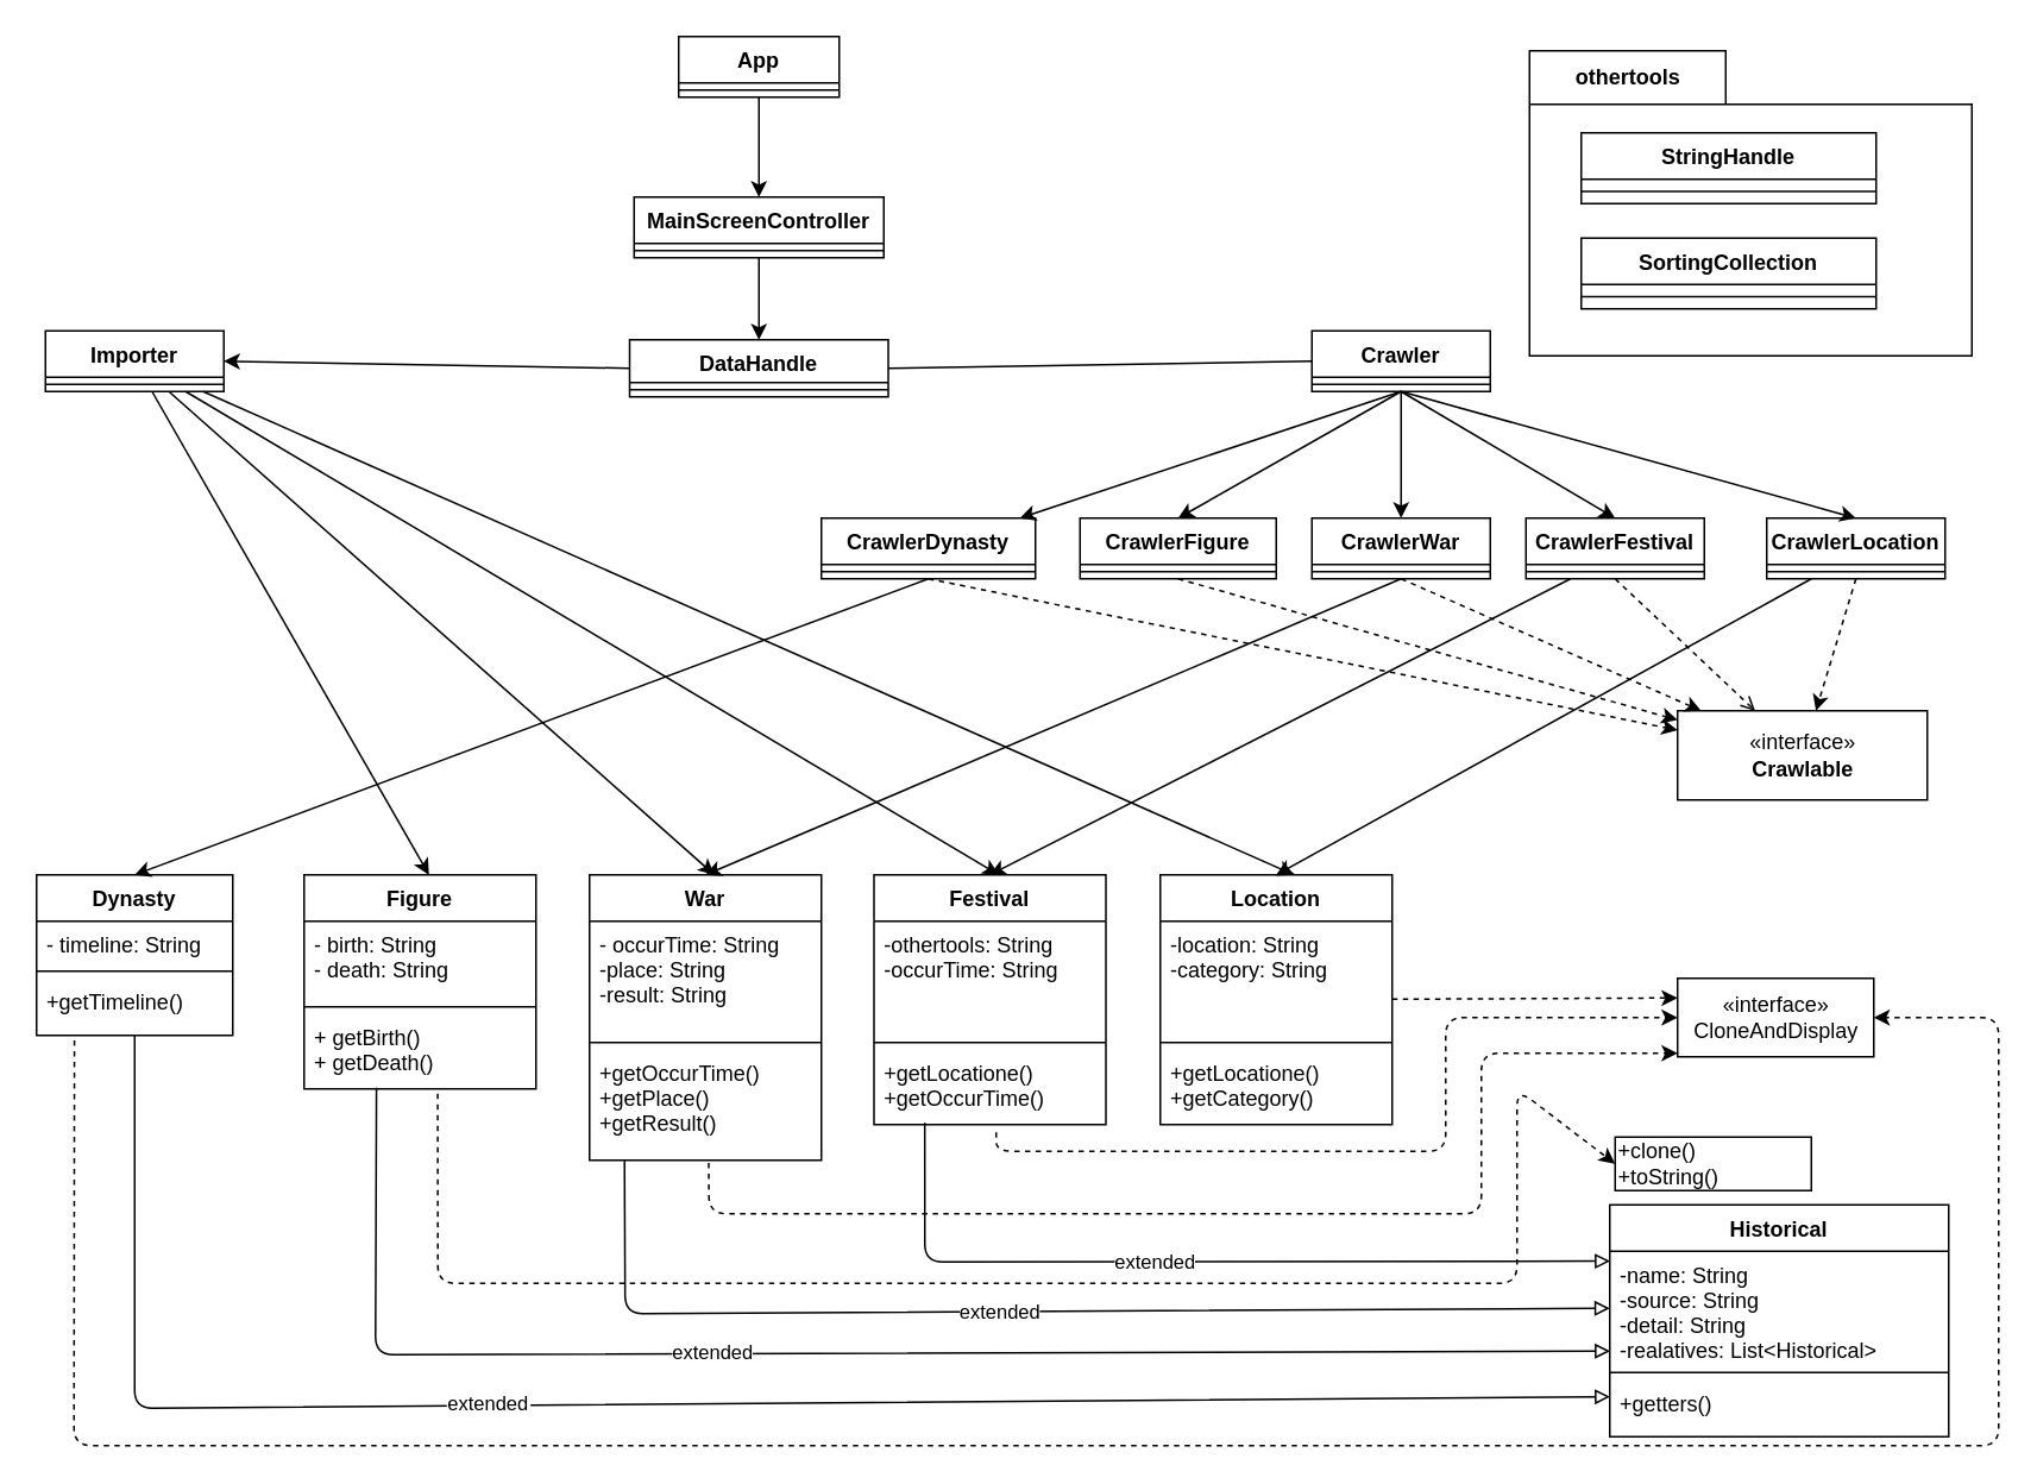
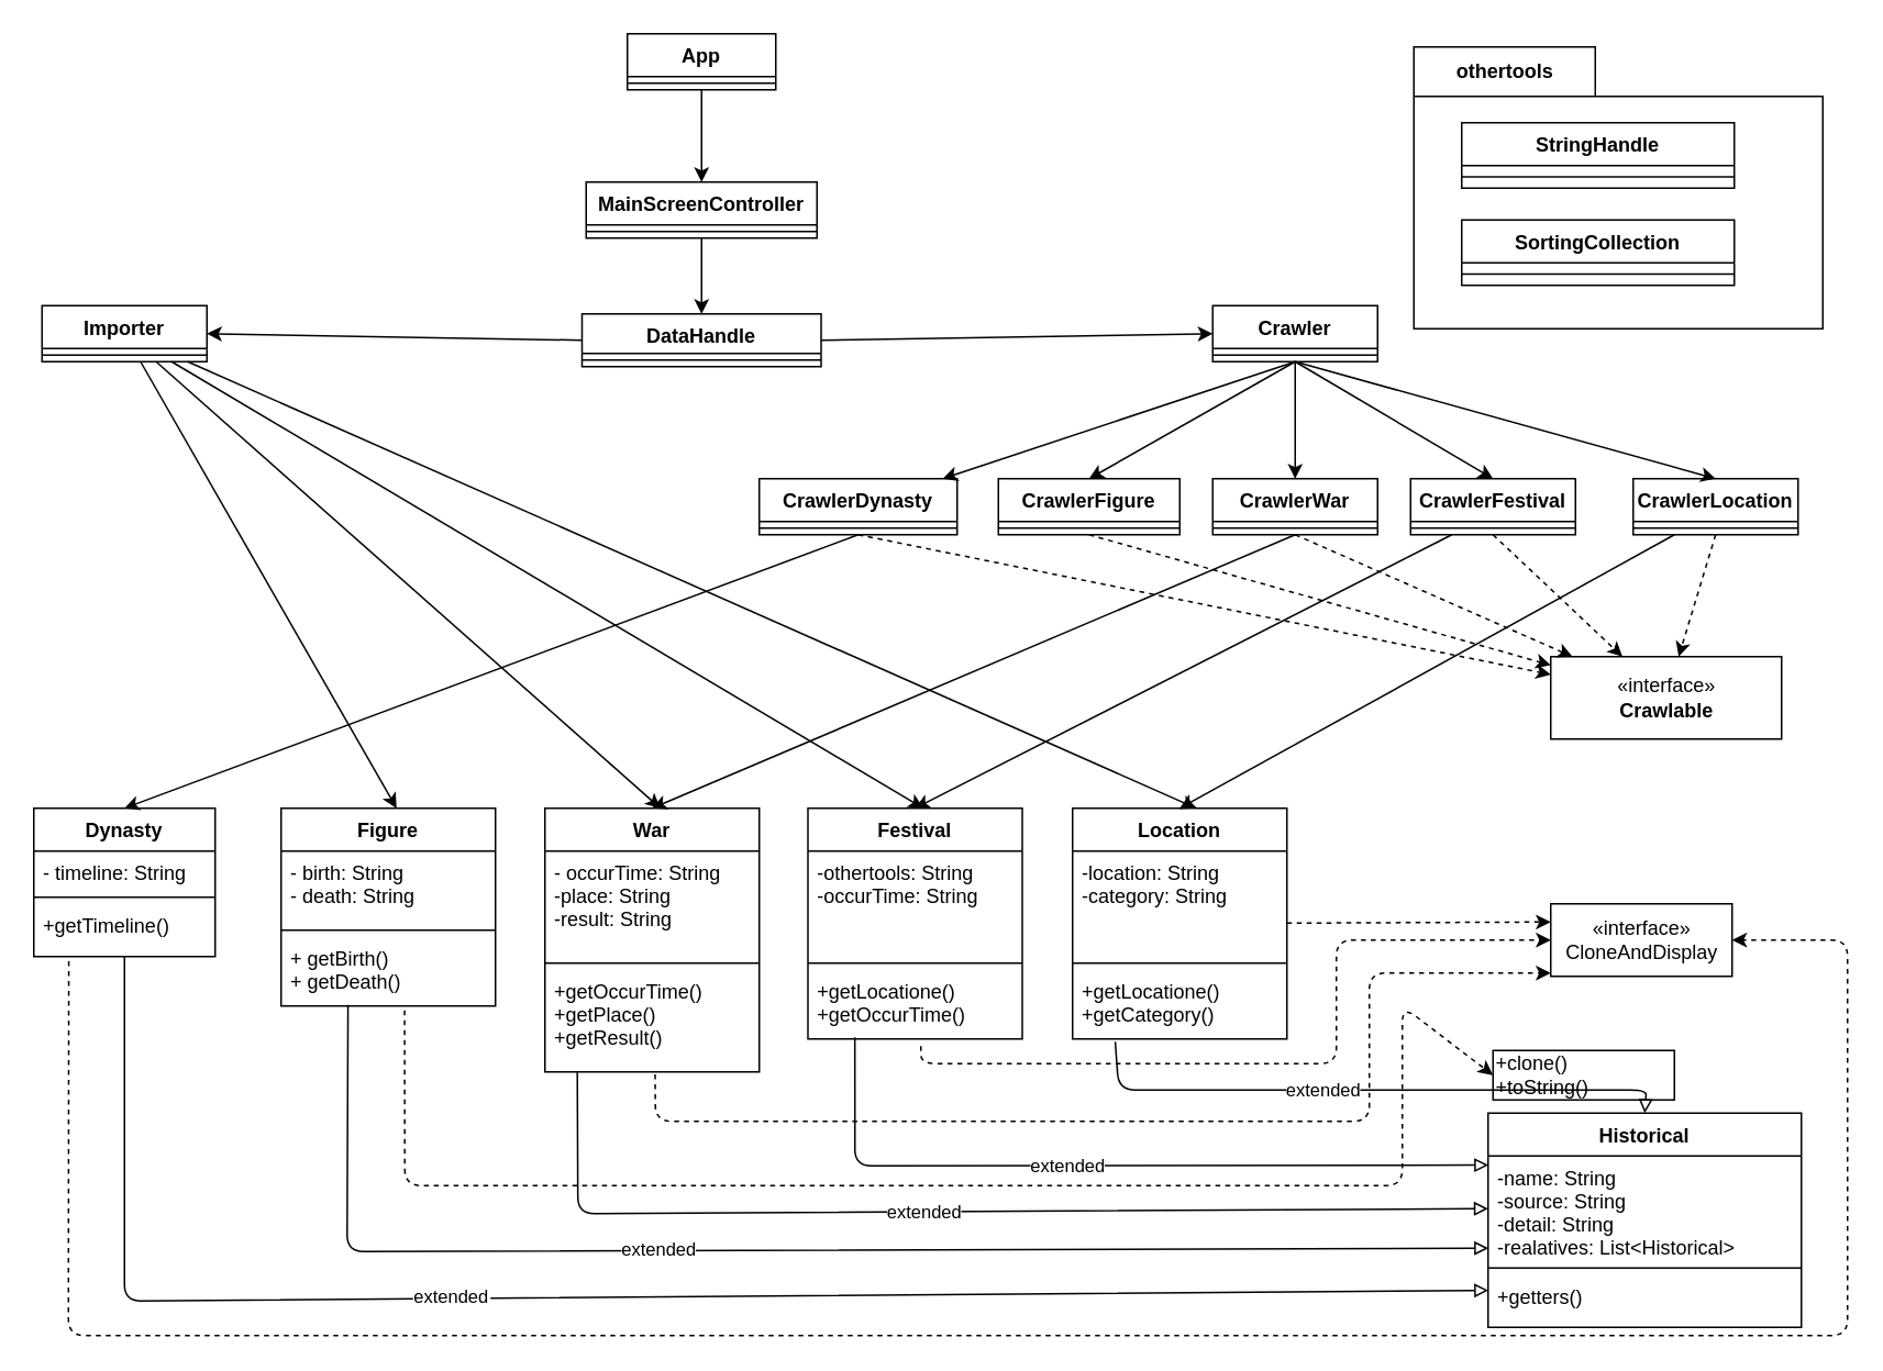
- <mxCell id="30" style="edgeStyle=none;html=1;exitX=1;exitY=0.5;exitDx=0;exitDy=0;entryX=0;entryY=0.5;entryDx=0;entryDy=0;fontColor=#000000;strokeColor=#000000;endArrow=none;" parent="1" source="31" target="44" edge="1"><mxGeometry relative="1" as="geometry" /></mxCell>
+ <mxCell id="30" style="edgeStyle=none;html=1;exitX=1;exitY=0.5;exitDx=0;exitDy=0;entryX=0;entryY=0.5;entryDx=0;entryDy=0;fontColor=#000000;strokeColor=#000000;" parent="1" source="31" target="44" edge="1"><mxGeometry relative="1" as="geometry" /></mxCell>
- <mxCell id="48" style="edgeStyle=none;html=1;exitX=0.5;exitY=1;exitDx=0;exitDy=0;dashed=1;fontColor=#000000;strokeColor=#000000;endArrow=open;" parent="1" source="50" target="27" edge="1"><mxGeometry relative="1" as="geometry"><mxPoint x="790" y="490" as="targetPoint" /></mxGeometry></mxCell>
+ <mxCell id="48" style="edgeStyle=none;html=1;exitX=0.5;exitY=1;exitDx=0;exitDy=0;dashed=1;fontColor=#000000;strokeColor=#000000;" parent="1" source="50" target="27" edge="1"><mxGeometry relative="1" as="geometry"><mxPoint x="790" y="490" as="targetPoint" /></mxGeometry></mxCell>
+ <mxCell id="84" style="edgeStyle=none;html=1;exitX=0.199;exitY=1.04;exitDx=0;exitDy=0;entryX=0.5;entryY=0;entryDx=0;entryDy=0;endArrow=block;endFill=0;exitPerimeter=0;fontColor=#000000;strokeColor=#000000;" parent="1" source="65" target="70" edge="1"><mxGeometry relative="1" as="geometry"><Array as="points"><mxPoint x="678" y="661" /><mxPoint x="998" y="661" /></Array></mxGeometry></mxCell>
+ <mxCell id="85" value="extended" style="edgeLabel;html=1;align=center;verticalAlign=middle;resizable=0;points=[];fontColor=#000000;labelBackgroundColor=#FFFFFF;" vertex="1" connectable="0" parent="84"><mxGeometry x="-0.16" y="1" relative="1" as="geometry"><mxPoint as="offset" /></mxGeometry></mxCell>
